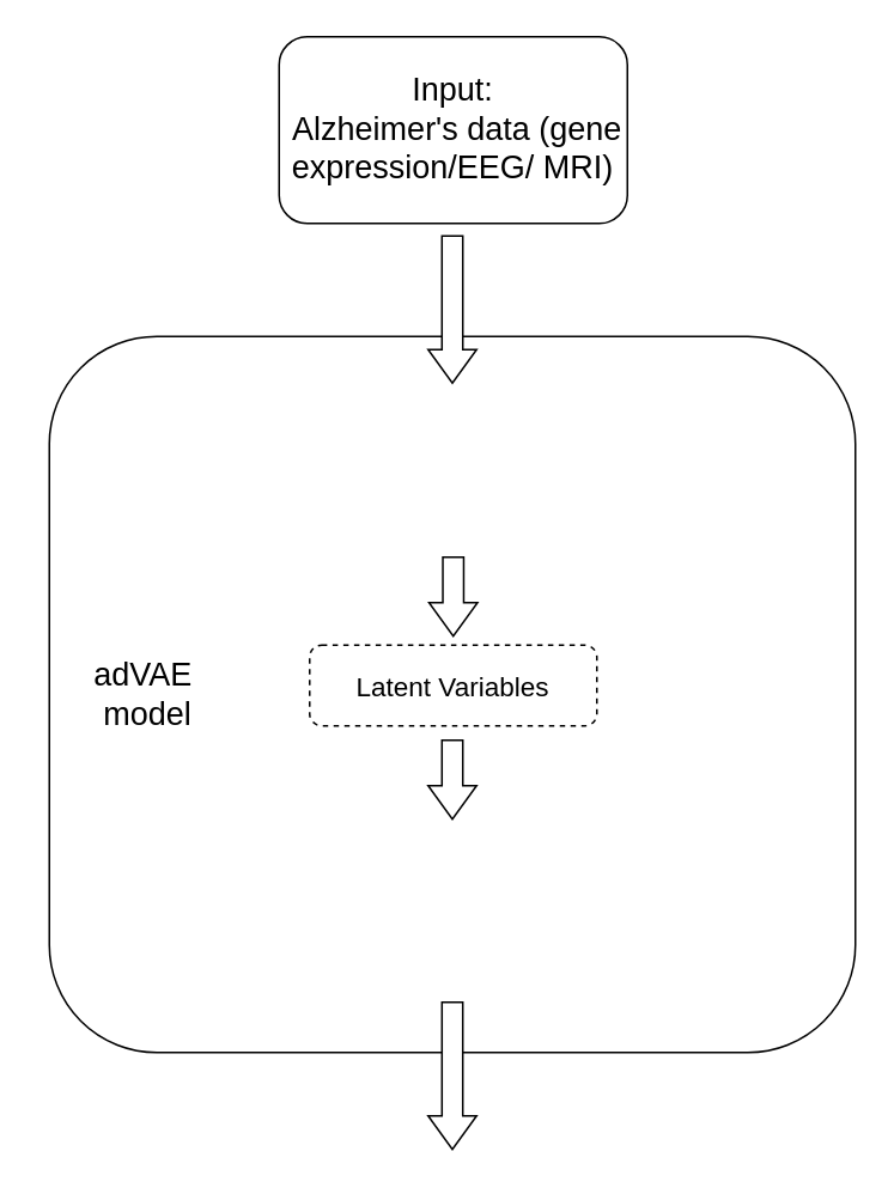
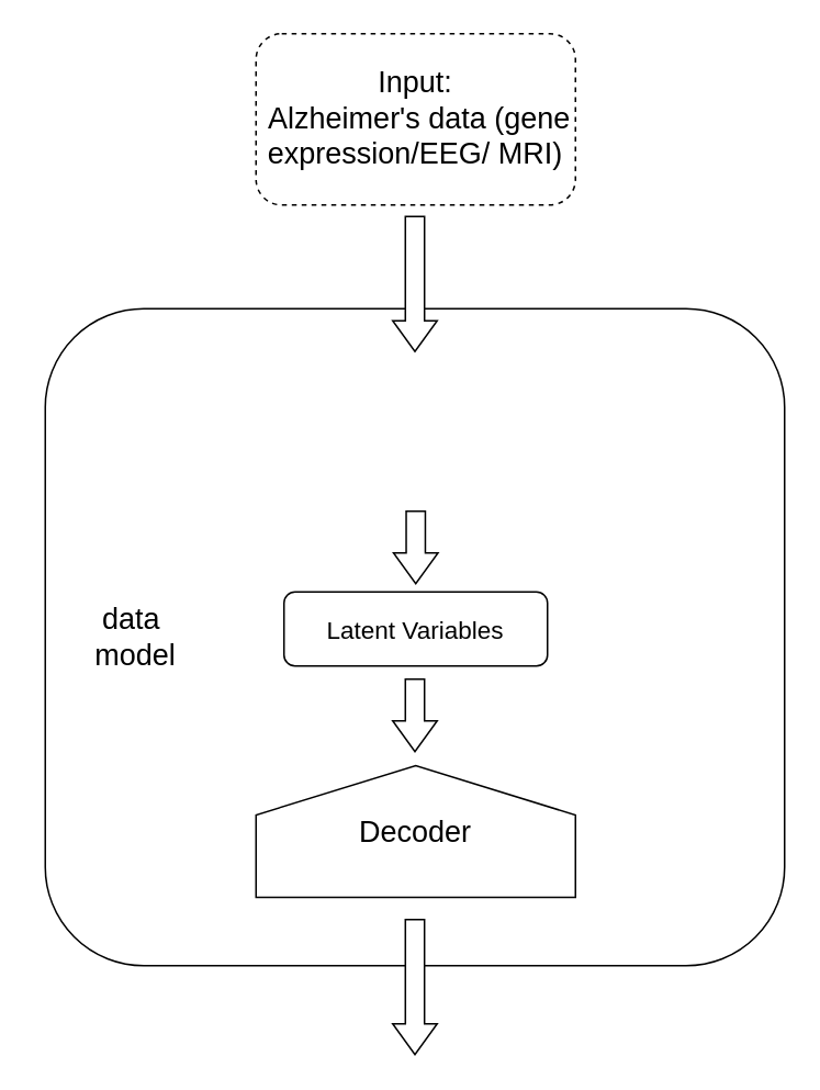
- <mxCell id="2" value="&lt;span style=&quot;font-size: 18px;&quot;&gt;Input:&lt;/span&gt;&lt;div&gt;&lt;span style=&quot;font-size: 18px;&quot;&gt;&amp;nbsp;Alzheimer's data (gene expression/EEG/ MRI)&lt;/span&gt;&lt;/div&gt;" style="rounded=1;whiteSpace=wrap;html=1;" parent="1" vertex="1"><mxGeometry x="155" y="20" width="194" height="104" as="geometry" /></mxCell>
+ <mxCell id="2" value="&lt;span style=&quot;font-size: 18px;&quot;&gt;Input:&lt;/span&gt;&lt;div&gt;&lt;span style=&quot;font-size: 18px;&quot;&gt;&amp;nbsp;Alzheimer's data (gene expression/EEG/ MRI)&lt;/span&gt;&lt;/div&gt;" style="rounded=1;whiteSpace=wrap;html=1;dashed=1;" parent="1" vertex="1"><mxGeometry x="155" y="20" width="194" height="104" as="geometry" /></mxCell>
- <mxCell id="4" value="&lt;font style=&quot;font-size: 15px;&quot;&gt;Latent Variables&lt;/font&gt;" style="rounded=1;whiteSpace=wrap;html=1;dashed=1;" parent="1" vertex="1"><mxGeometry x="172" y="359" width="160" height="45" as="geometry" /></mxCell>
+ <mxCell id="4" value="&lt;font style=&quot;font-size: 15px;&quot;&gt;Latent Variables&lt;/font&gt;" style="rounded=1;whiteSpace=wrap;html=1;" parent="1" vertex="1"><mxGeometry x="172" y="359" width="160" height="45" as="geometry" /></mxCell>
- <mxCell id="6" value="&lt;span style=&quot;font-size: 18px;&quot;&gt;adVAE&amp;nbsp;&lt;/span&gt;&lt;div&gt;&lt;span style=&quot;font-size: 18px;&quot;&gt;model&lt;/span&gt;&lt;/div&gt;" style="text;html=1;align=center;verticalAlign=middle;whiteSpace=wrap;rounded=0;" parent="1" vertex="1"><mxGeometry x="20" y="370" width="124" height="33" as="geometry" /></mxCell>
+ <mxCell id="6" value="&lt;span style=&quot;font-size: 18px;&quot;&gt;data&amp;nbsp;&lt;/span&gt;&lt;div&gt;&lt;span style=&quot;font-size: 18px;&quot;&gt;model&lt;/span&gt;&lt;/div&gt;" style="text;html=1;align=center;verticalAlign=middle;whiteSpace=wrap;rounded=0;" parent="1" vertex="1"><mxGeometry x="20" y="370" width="124" height="33" as="geometry" /></mxCell>
+ <mxCell id="5" value="&lt;font style=&quot;font-size: 18px;&quot;&gt;Decoder&lt;/font&gt;" style="shape=offPageConnector;whiteSpace=wrap;html=1;direction=west;" parent="1" vertex="1"><mxGeometry x="155" y="464.5" width="194" height="80" as="geometry" /></mxCell>
